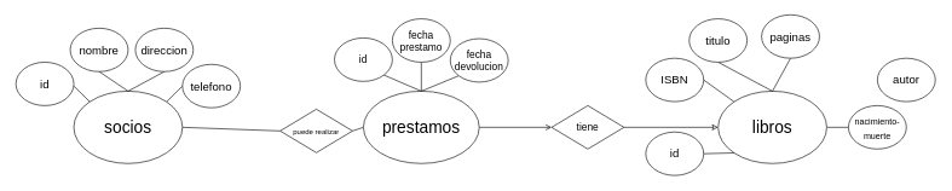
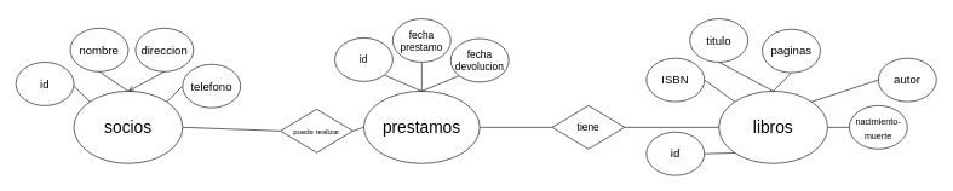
- <mxCell id="21" value="paginas" style="ellipse;whiteSpace=wrap;html=1;fontSize=16;rounded=0;" parent="1" vertex="1"><mxGeometry x="1050" y="20" width="80" height="60" as="geometry" /></mxCell>
+ <mxCell id="21" value="paginas" style="ellipse;whiteSpace=wrap;html=1;fontSize=16;rounded=0;" parent="1" vertex="1"><mxGeometry x="1050" y="40" width="80" height="60" as="geometry" /></mxCell>
- <mxCell id="8" style="edgeStyle=none;html=1;exitX=0.5;exitY=1;exitDx=0;exitDy=0;entryX=0.5;entryY=0;entryDx=0;entryDy=0;fontSize=22;endArrow=none;endFill=0;rounded=0;" parent="1" source="9" target="3" edge="1"><mxGeometry relative="1" as="geometry" /></mxCell>
+ <mxCell id="8" style="edgeStyle=none;html=1;exitX=0.5;exitY=1;exitDx=0;exitDy=0;entryX=0.5;entryY=0;entryDx=0;entryDy=0;fontSize=22;endArrow=open;endFill=0;rounded=0;" parent="1" source="9" target="3" edge="1"><mxGeometry relative="1" as="geometry" /></mxCell>
+ <mxCell id="22" style="edgeStyle=none;html=1;exitX=0;exitY=0.5;exitDx=0;exitDy=0;entryX=1;entryY=0;entryDx=0;entryDy=0;fontSize=22;endArrow=none;endFill=0;rounded=0;" parent="1" source="23" target="13" edge="1"><mxGeometry relative="1" as="geometry" /></mxCell>
- <mxCell id="25" style="edgeStyle=none;html=1;exitX=1;exitY=0.5;exitDx=0;exitDy=0;entryX=0;entryY=0.5;entryDx=0;entryDy=0;fontSize=14;endArrow=open;endFill=0;rounded=0;" parent="1" source="26" target="34" edge="1"><mxGeometry relative="1" as="geometry" /></mxCell>
+ <mxCell id="25" style="edgeStyle=none;html=1;exitX=1;exitY=0.5;exitDx=0;exitDy=0;entryX=0;entryY=0.5;entryDx=0;entryDy=0;fontSize=14;endArrow=none;endFill=0;rounded=0;" parent="1" source="26" target="34" edge="1"><mxGeometry relative="1" as="geometry" /></mxCell>
- <mxCell id="33" style="edgeStyle=none;html=1;exitX=1;exitY=0.5;exitDx=0;exitDy=0;entryX=0;entryY=0.5;entryDx=0;entryDy=0;fontSize=14;endArrow=classic;endFill=0;rounded=0;" parent="1" source="34" target="13" edge="1"><mxGeometry relative="1" as="geometry" /></mxCell>
+ <mxCell id="33" style="edgeStyle=none;html=1;exitX=1;exitY=0.5;exitDx=0;exitDy=0;entryX=0;entryY=0.5;entryDx=0;entryDy=0;fontSize=14;endArrow=none;endFill=0;rounded=0;" parent="1" source="34" target="13" edge="1"><mxGeometry relative="1" as="geometry" /></mxCell>
